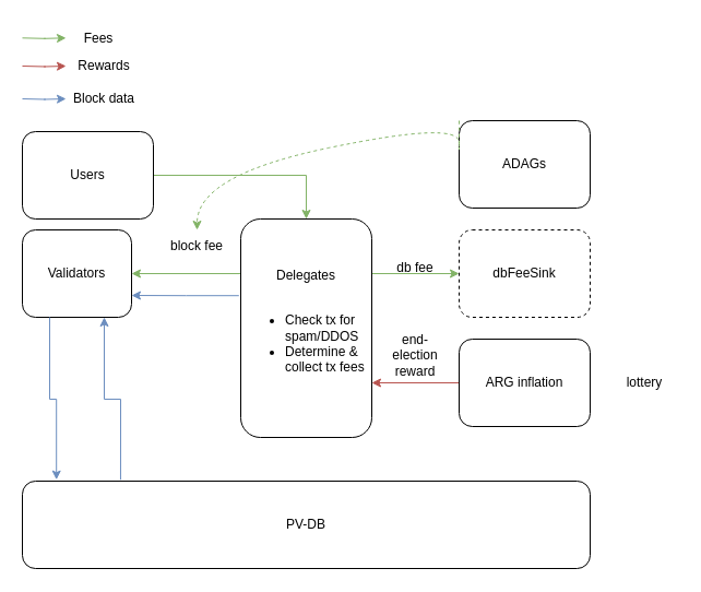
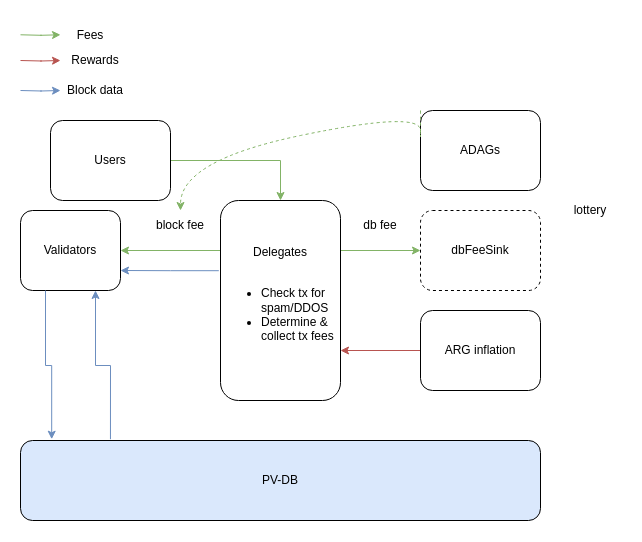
- <mxCell id="4" value="Users" style="rounded=1;whiteSpace=wrap;html=1;" parent="1" vertex="1"><mxGeometry x="20" y="120" width="120" height="80" as="geometry" /></mxCell>
+ <mxCell id="4" value="Users" style="rounded=1;whiteSpace=wrap;html=1;" parent="1" vertex="1"><mxGeometry x="50" y="120" width="120" height="80" as="geometry" /></mxCell>
- <mxCell id="11" value="db fee" style="text;html=1;strokeColor=none;fillColor=none;align=center;verticalAlign=middle;whiteSpace=wrap;rounded=0;" parent="1" vertex="1"><mxGeometry x="350" y="230" width="60" height="30" as="geometry" /></mxCell>
+ <mxCell id="11" value="db fee" style="text;html=1;strokeColor=none;fillColor=none;align=center;verticalAlign=middle;whiteSpace=wrap;rounded=0;" parent="1" vertex="1"><mxGeometry x="350" y="210" width="60" height="30" as="geometry" /></mxCell>
- <mxCell id="16" value="end-election reward" style="text;html=1;strokeColor=none;fillColor=none;align=center;verticalAlign=middle;whiteSpace=wrap;rounded=0;" parent="1" vertex="1"><mxGeometry x="350" y="310" width="60" height="30" as="geometry" /></mxCell>
- <mxCell id="17" value="lottery" style="text;html=1;strokeColor=none;fillColor=none;align=center;verticalAlign=middle;whiteSpace=wrap;rounded=0;" parent="1" vertex="1"><mxGeometry x="560" y="335" width="60" height="30" as="geometry" /></mxCell>
+ <mxCell id="17" value="lottery" style="text;html=1;strokeColor=none;fillColor=none;align=center;verticalAlign=middle;whiteSpace=wrap;rounded=0;" parent="1" vertex="1"><mxGeometry x="560" y="195" width="60" height="30" as="geometry" /></mxCell>
- <mxCell id="6" value="PV-DB" style="rounded=1;whiteSpace=wrap;html=1;" parent="1" vertex="1"><mxGeometry x="20" y="440" width="520" height="80" as="geometry" /></mxCell>
+ <mxCell id="6" value="PV-DB" style="rounded=1;whiteSpace=wrap;html=1;fillColor=#dae8fc;" parent="1" vertex="1"><mxGeometry x="20" y="440" width="520" height="80" as="geometry" /></mxCell>
